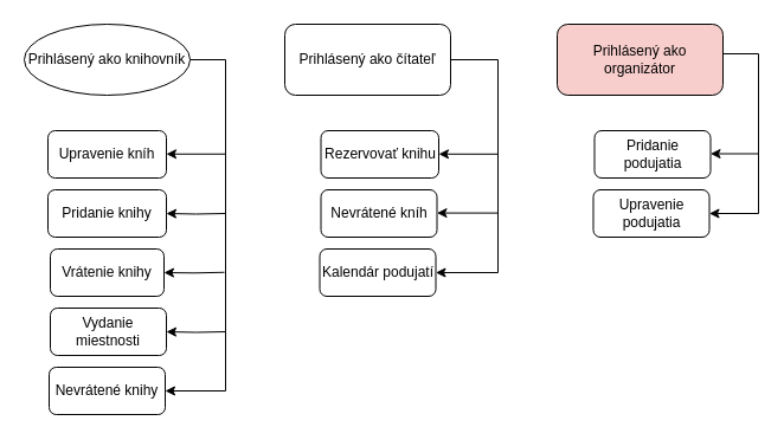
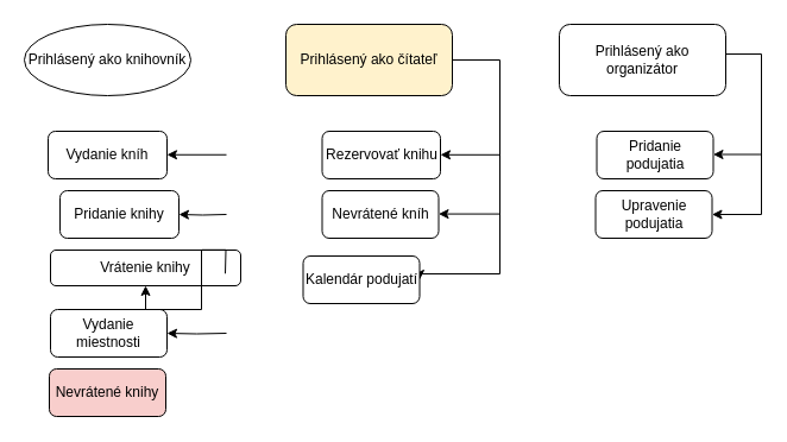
- <mxCell id="23" value="Prihlásený ako čítateľ" style="rounded=1;whiteSpace=wrap;html=1;" vertex="1" parent="1"><mxGeometry x="240" y="20" width="140" height="60" as="geometry" /></mxCell>
+ <mxCell id="23" value="Prihlásený ako čítateľ" style="rounded=1;whiteSpace=wrap;html=1;fillColor=#fff2cc;" vertex="1" parent="1"><mxGeometry x="240" y="20" width="140" height="60" as="geometry" /></mxCell>
- <mxCell id="24" value="Prihlásený ako organizátor" style="rounded=1;whiteSpace=wrap;html=1;fillColor=#f8cecc;" vertex="1" parent="1"><mxGeometry x="470" y="20" width="140" height="60" as="geometry" /></mxCell>
+ <mxCell id="24" value="Prihlásený ako organizátor" style="rounded=1;whiteSpace=wrap;html=1;" vertex="1" parent="1"><mxGeometry x="470" y="20" width="140" height="60" as="geometry" /></mxCell>
- <mxCell id="2" style="edgeStyle=orthogonalEdgeStyle;rounded=0;orthogonalLoop=1;jettySize=auto;html=1;exitX=1;exitY=0.5;exitDx=0;exitDy=0;entryX=1;entryY=0.5;entryDx=0;entryDy=0;" edge="1" parent="1" source="4" target="10"><mxGeometry relative="1" as="geometry"><Array as="points"><mxPoint x="190" y="50" /><mxPoint x="190" y="330" /></Array></mxGeometry></mxCell>
- <mxCell id="7" value="Upravenie kníh" style="rounded=1;whiteSpace=wrap;html=1;" vertex="1" parent="1"><mxGeometry x="40" y="110" width="100" height="40" as="geometry" /></mxCell>
+ <mxCell id="7" value="Vydanie kníh" style="rounded=1;whiteSpace=wrap;html=1;" vertex="1" parent="1"><mxGeometry x="40" y="110" width="100" height="40" as="geometry" /></mxCell>
- <mxCell id="8" value="Pridanie knihy" style="rounded=1;whiteSpace=wrap;html=1;" vertex="1" parent="1"><mxGeometry x="40" y="160" width="100" height="40" as="geometry" /></mxCell>
+ <mxCell id="8" value="Pridanie knihy" style="rounded=1;whiteSpace=wrap;html=1;" vertex="1" parent="1"><mxGeometry x="50" y="160" width="100" height="40" as="geometry" /></mxCell>
- <mxCell id="11" value="Vrátenie knihy" style="rounded=1;whiteSpace=wrap;html=1;" vertex="1" parent="1"><mxGeometry x="42" y="210" width="96" height="40" as="geometry" /></mxCell>
+ <mxCell id="11" value="Vrátenie knihy" style="rounded=1;whiteSpace=wrap;html=1;" vertex="1" parent="1"><mxGeometry x="42" y="210" width="160" height="30" as="geometry" /></mxCell>
- <mxCell id="16" value="Kalendár podujatí" style="rounded=1;whiteSpace=wrap;html=1;" vertex="1" parent="1"><mxGeometry x="269.5" y="210" width="98" height="40" as="geometry" /></mxCell>
+ <mxCell id="16" value="Kalendár podujatí" style="rounded=1;whiteSpace=wrap;html=1;" vertex="1" parent="1"><mxGeometry x="254.5" y="215" width="98" height="40" as="geometry" /></mxCell>
- <mxCell id="10" value="Nevrátené knihy" style="rounded=1;whiteSpace=wrap;html=1;" vertex="1" parent="1"><mxGeometry x="41" y="310" width="98" height="40" as="geometry" /></mxCell>
+ <mxCell id="10" value="Nevrátené knihy" style="rounded=1;whiteSpace=wrap;html=1;fillColor=#f8cecc;" vertex="1" parent="1"><mxGeometry x="41" y="310" width="98" height="40" as="geometry" /></mxCell>
